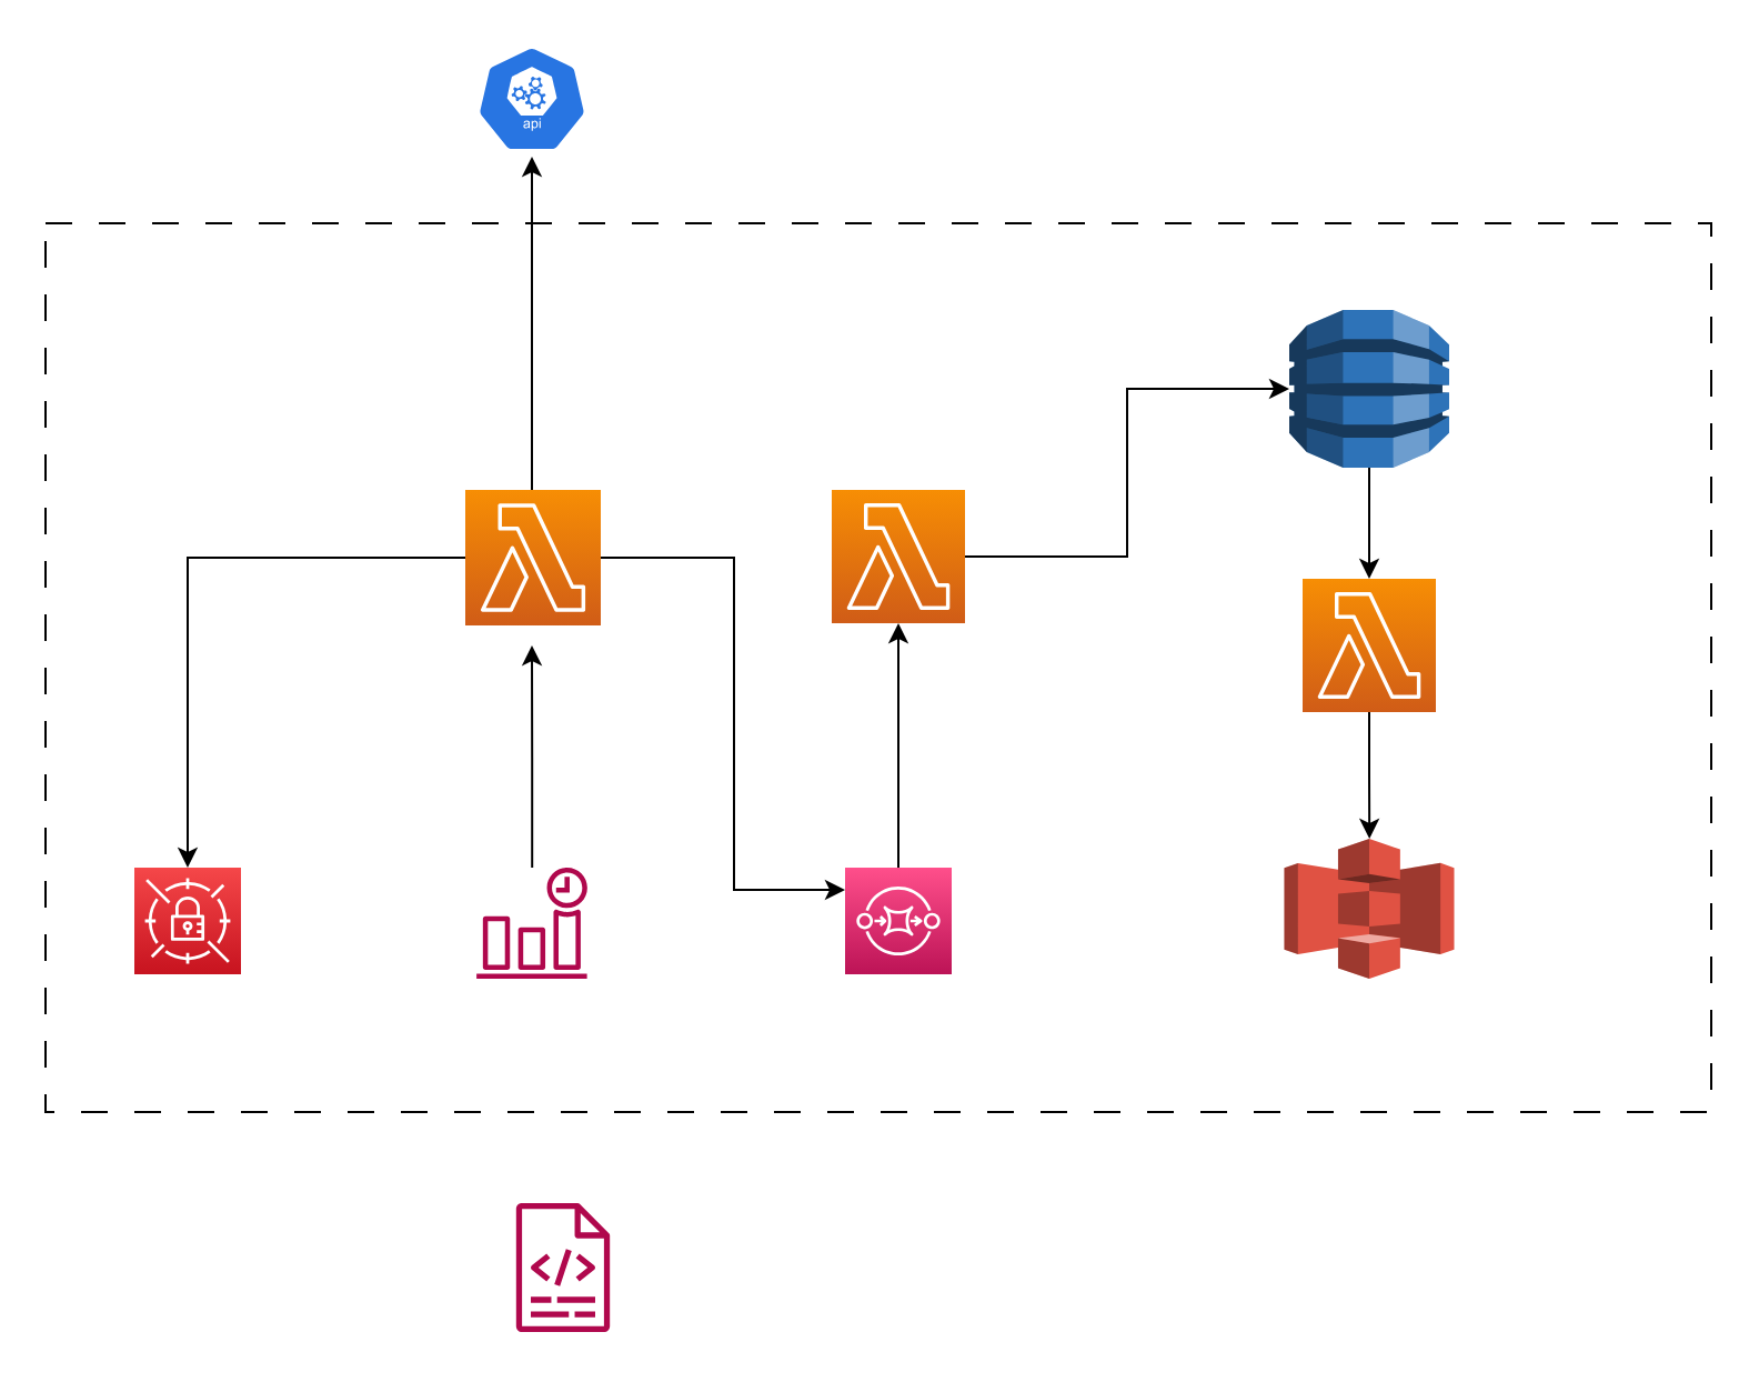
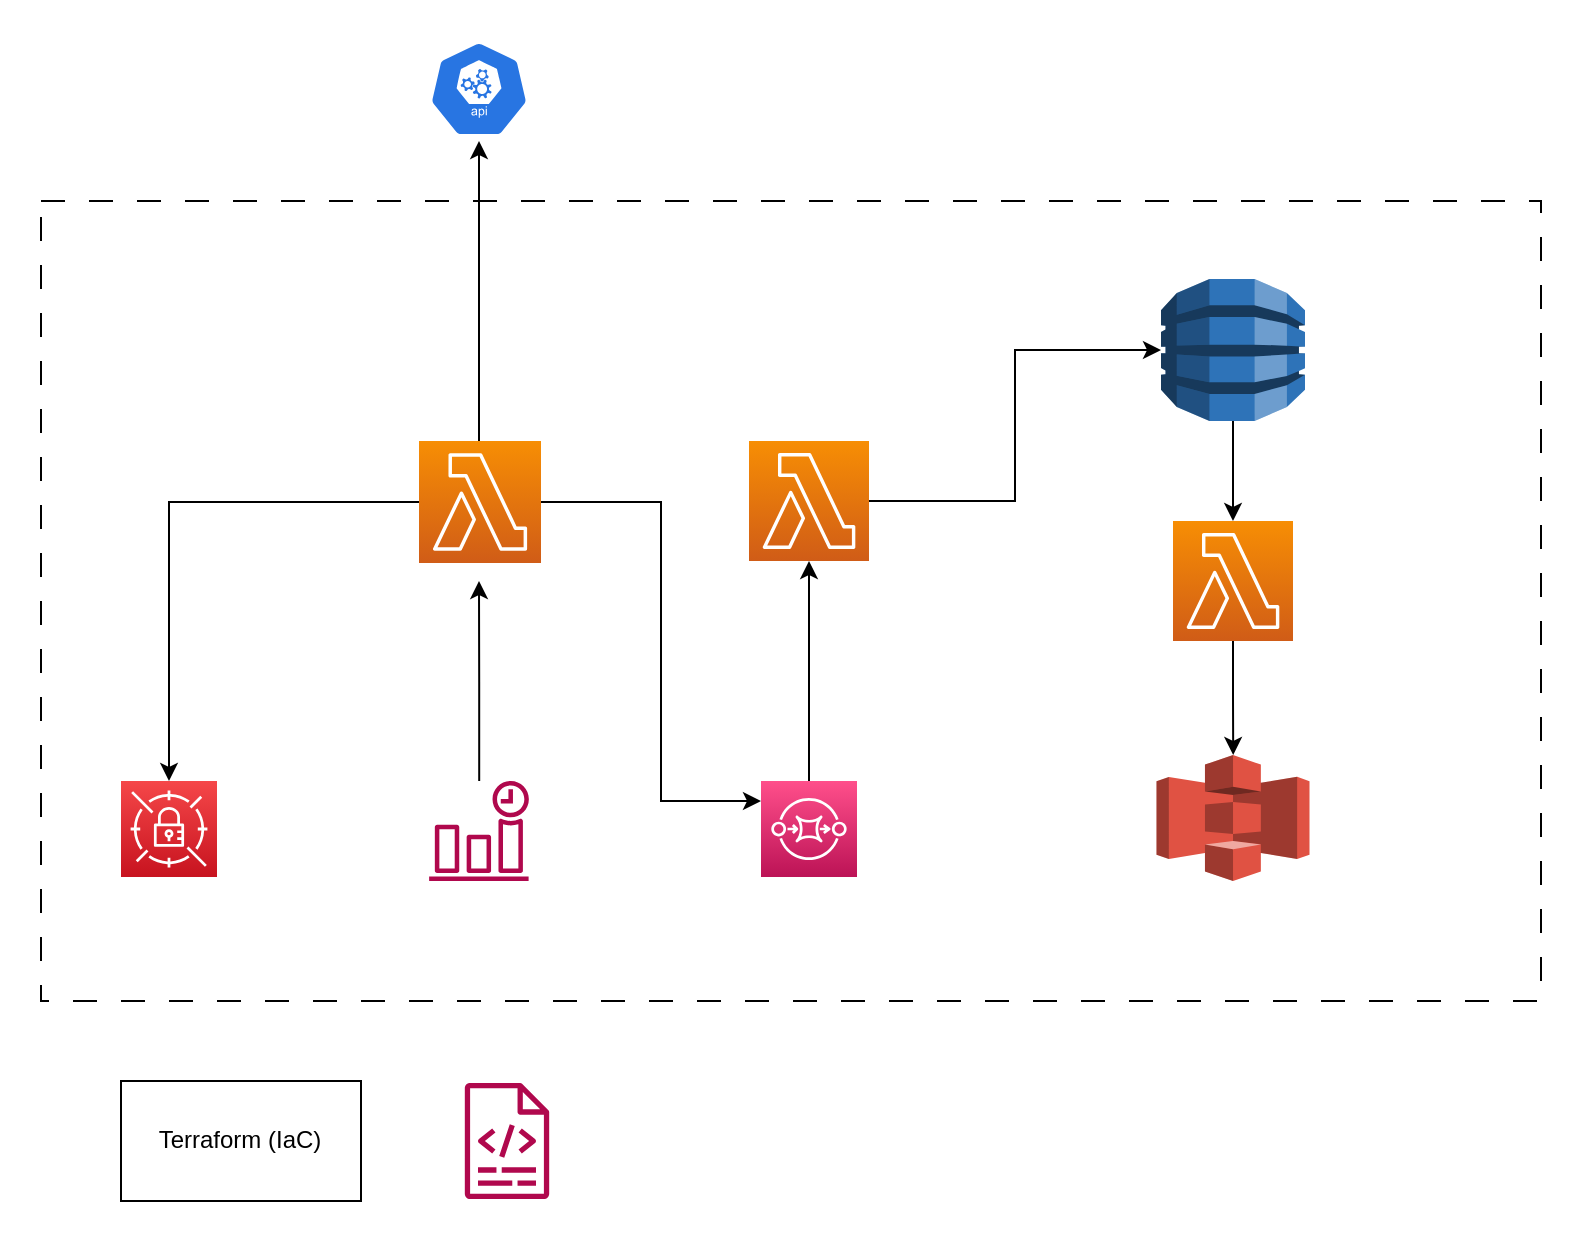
+ <mxCell id="20" value="Terraform (IaC)" style="rounded=0;whiteSpace=wrap;html=1;" vertex="1" parent="1"><mxGeometry x="60" y="540" width="120" height="60" as="geometry" /></mxCell>
